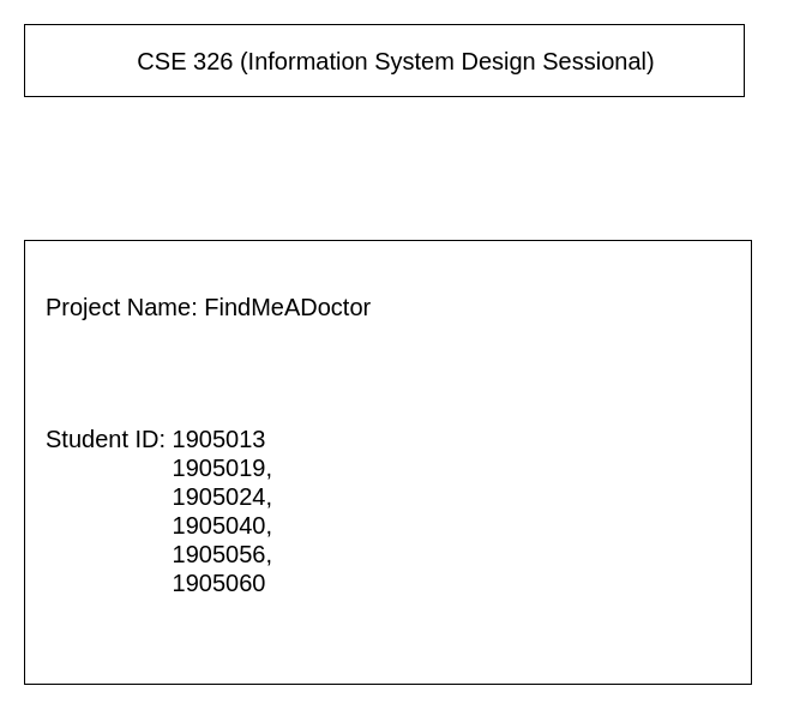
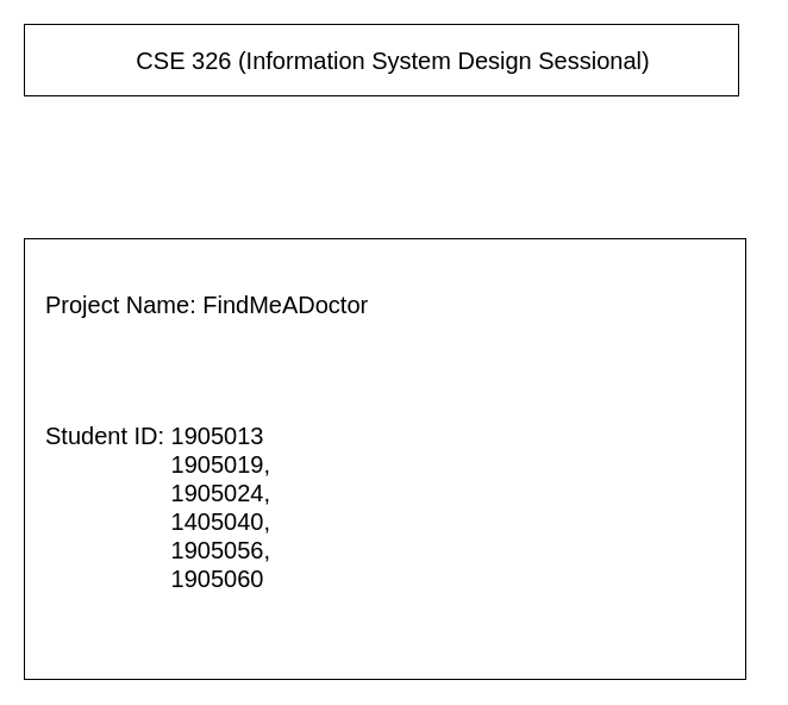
- <mxCell id="6" value="Student ID: 1905013 &lt;br&gt;&lt;span style=&quot;white-space: pre;&quot;&gt;&#09;&lt;/span&gt;&lt;span style=&quot;white-space: pre;&quot;&gt;&#09;&lt;/span&gt;&amp;nbsp; &amp;nbsp;1905019, &lt;br&gt;&amp;nbsp; &lt;span style=&quot;white-space: pre;&quot;&gt;&#09;&lt;/span&gt;&lt;span style=&quot;white-space: pre;&quot;&gt;&#09;&lt;/span&gt;&amp;nbsp; &amp;nbsp;1905024, &lt;br&gt;&amp;nbsp;&lt;span style=&quot;white-space: pre;&quot;&gt;&#09;&lt;/span&gt;&lt;span style=&quot;white-space: pre;&quot;&gt;&#09;&lt;/span&gt;&amp;nbsp; &amp;nbsp;1905040, &lt;br&gt;&lt;span style=&quot;white-space: pre;&quot;&gt;&#09;&lt;/span&gt;&amp;nbsp; &lt;span style=&quot;white-space: pre;&quot;&gt;&#09;&lt;/span&gt;&amp;nbsp; &amp;nbsp;1905056, &lt;br&gt;&lt;span style=&quot;white-space: pre;&quot;&gt;&#09;&lt;/span&gt;&lt;span style=&quot;white-space: pre;&quot;&gt;&#09;&lt;/span&gt;&amp;nbsp; &amp;nbsp;1905060" style="text;html=1;strokeColor=none;fillColor=none;align=left;verticalAlign=middle;whiteSpace=wrap;rounded=0;fontSize=20;" vertex="1" parent="1"><mxGeometry x="36" y="390" width="560" height="70" as="geometry" /></mxCell>
+ <mxCell id="6" value="Student ID: 1905013 &lt;br&gt;&lt;span style=&quot;white-space: pre;&quot;&gt;&#09;&lt;/span&gt;&lt;span style=&quot;white-space: pre;&quot;&gt;&#09;&lt;/span&gt;&amp;nbsp; &amp;nbsp;1905019, &lt;br&gt;&amp;nbsp; &lt;span style=&quot;white-space: pre;&quot;&gt;&#09;&lt;/span&gt;&lt;span style=&quot;white-space: pre;&quot;&gt;&#09;&lt;/span&gt;&amp;nbsp; &amp;nbsp;1905024, &lt;br&gt;&amp;nbsp;&lt;span style=&quot;white-space: pre;&quot;&gt;&#09;&lt;/span&gt;&lt;span style=&quot;white-space: pre;&quot;&gt;&#09;&lt;/span&gt;&amp;nbsp; &amp;nbsp;1405040, &lt;br&gt;&lt;span style=&quot;white-space: pre;&quot;&gt;&#09;&lt;/span&gt;&amp;nbsp; &lt;span style=&quot;white-space: pre;&quot;&gt;&#09;&lt;/span&gt;&amp;nbsp; &amp;nbsp;1905056, &lt;br&gt;&lt;span style=&quot;white-space: pre;&quot;&gt;&#09;&lt;/span&gt;&lt;span style=&quot;white-space: pre;&quot;&gt;&#09;&lt;/span&gt;&amp;nbsp; &amp;nbsp;1905060" style="text;html=1;strokeColor=none;fillColor=none;align=left;verticalAlign=middle;whiteSpace=wrap;rounded=0;fontSize=20;" vertex="1" parent="1"><mxGeometry x="36" y="390" width="560" height="70" as="geometry" /></mxCell>
